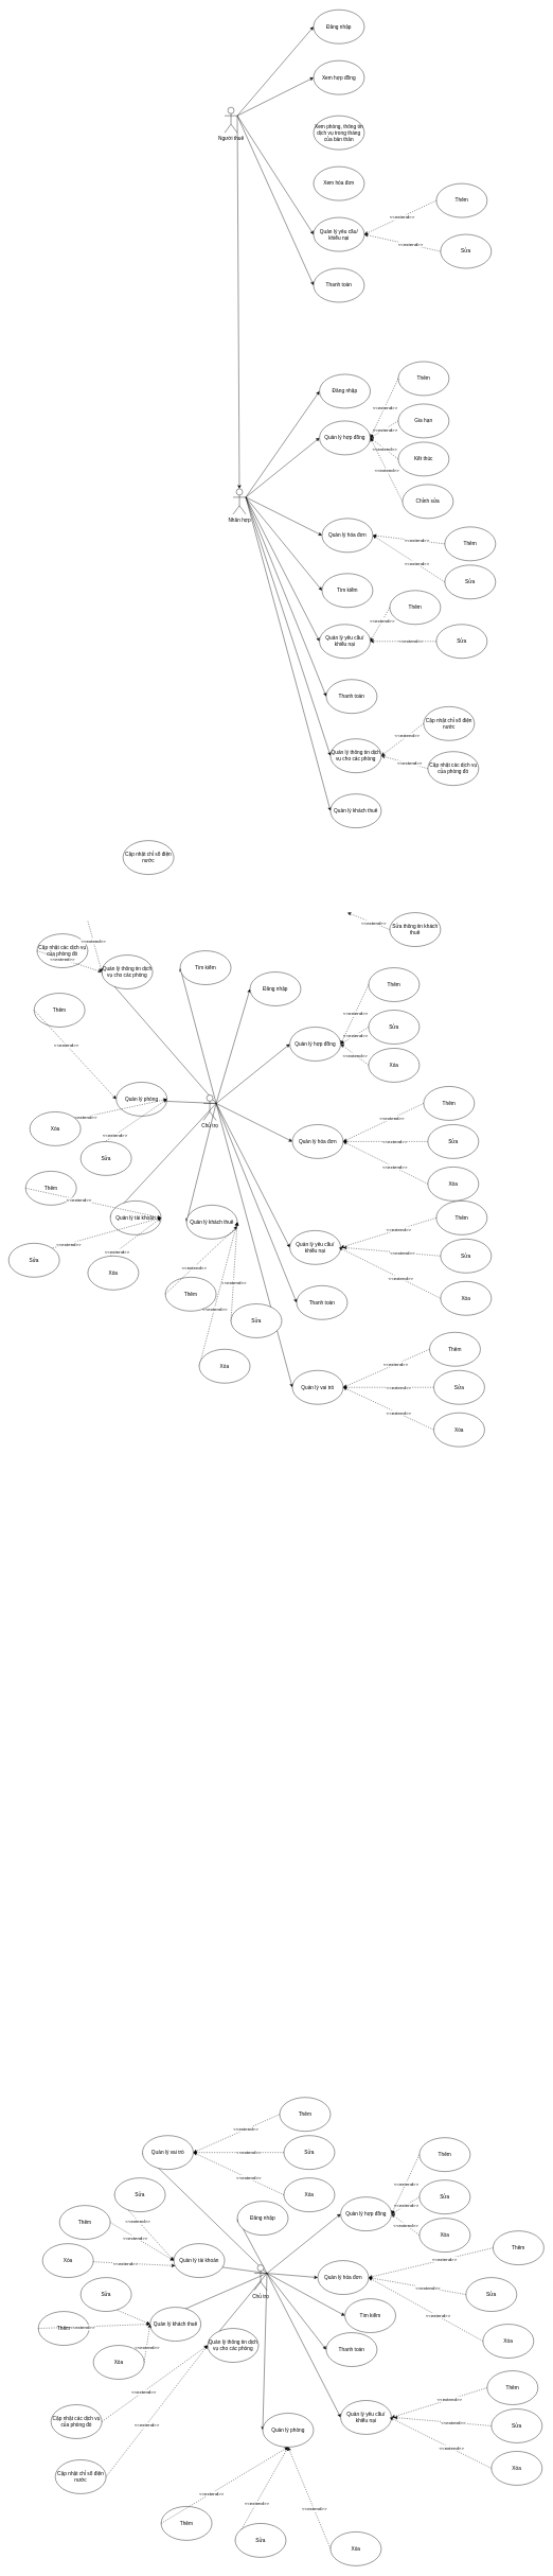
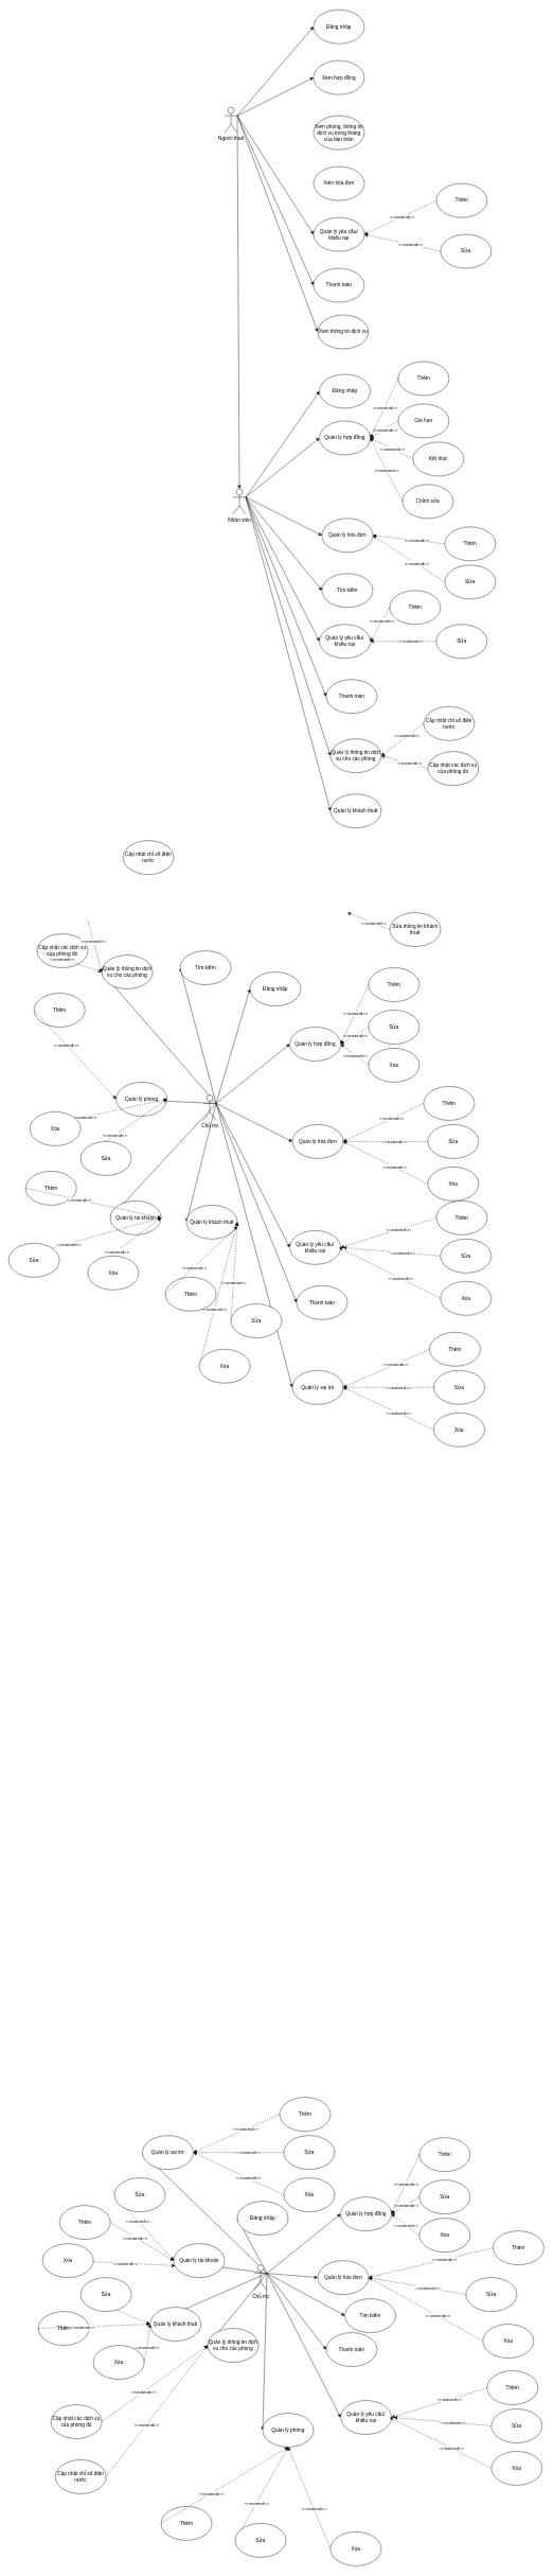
+ <mxCell id="7" style="rounded=0;orthogonalLoop=1;jettySize=auto;html=1;exitX=1;exitY=0.333;exitDx=0;exitDy=0;exitPerimeter=0;entryX=0;entryY=0.5;entryDx=0;entryDy=0;" parent="1" source="8" target="21" edge="1"><mxGeometry relative="1" as="geometry"><mxPoint x="720" y="770" as="targetPoint" /></mxGeometry></mxCell>
+ <mxCell id="21" value="Xem thông tin dịch vụ" style="ellipse;whiteSpace=wrap;html=1;" parent="1" vertex="1"><mxGeometry x="750" y="740" width="120" height="80" as="geometry" /></mxCell>
- <mxCell id="41" value="Kết thúc" style="ellipse;whiteSpace=wrap;html=1;" parent="1" vertex="1"><mxGeometry x="940" y="1040" width="120" height="80" as="geometry" /></mxCell>
+ <mxCell id="41" value="Kết thúc" style="ellipse;whiteSpace=wrap;html=1;" parent="1" vertex="1"><mxGeometry x="975" y="1040" width="120" height="80" as="geometry" /></mxCell>
- <mxCell id="30" value="Nhân hợp" style="shape=umlActor;verticalLabelPosition=bottom;verticalAlign=top;html=1;outlineConnect=0;" parent="1" vertex="1"><mxGeometry x="550" y="1150" width="30" height="60" as="geometry" /></mxCell>
+ <mxCell id="30" value="Nhân viên" style="shape=umlActor;verticalLabelPosition=bottom;verticalAlign=top;html=1;outlineConnect=0;" parent="1" vertex="1"><mxGeometry x="550" y="1150" width="30" height="60" as="geometry" /></mxCell>
